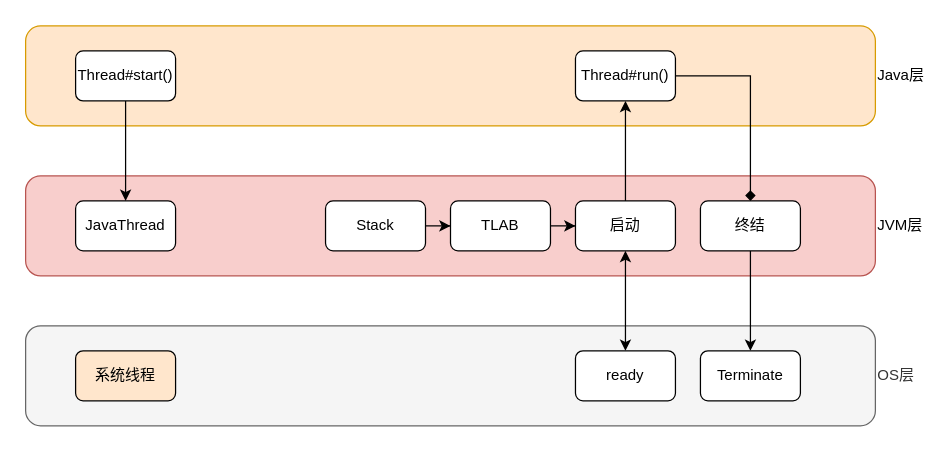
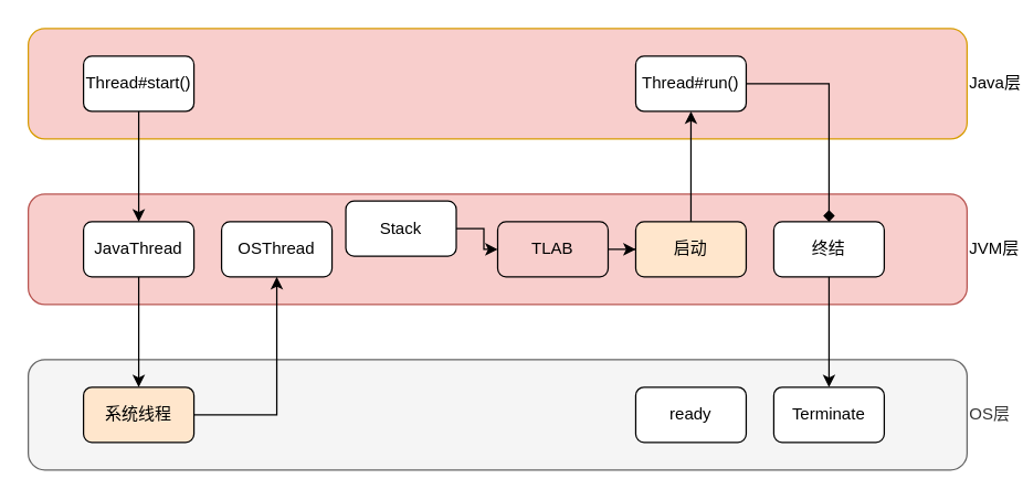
- <mxCell id="2" value="Java层" style="rounded=1;whiteSpace=wrap;html=1;labelPosition=right;verticalLabelPosition=middle;align=left;verticalAlign=middle;fillColor=#ffe6cc;strokeColor=#d79b00;" vertex="1" parent="1"><mxGeometry x="20" y="20" width="680" height="80" as="geometry" /></mxCell>
+ <mxCell id="2" value="Java层" style="rounded=1;whiteSpace=wrap;html=1;labelPosition=right;verticalLabelPosition=middle;align=left;verticalAlign=middle;fillColor=#f8cecc;strokeColor=#d79b00;" vertex="1" parent="1"><mxGeometry x="20" y="20" width="680" height="80" as="geometry" /></mxCell>
+ <mxCell id="11" value="OSThread" style="rounded=1;whiteSpace=wrap;html=1;" vertex="1" parent="1"><mxGeometry x="160" y="160" width="80" height="40" as="geometry" /></mxCell>
- <mxCell id="13" value="Stack" style="rounded=1;whiteSpace=wrap;html=1;" vertex="1" parent="1"><mxGeometry x="260" y="160" width="80" height="40" as="geometry" /></mxCell>
+ <mxCell id="13" value="Stack" style="rounded=1;whiteSpace=wrap;html=1;" vertex="1" parent="1"><mxGeometry x="250" y="145" width="80" height="40" as="geometry" /></mxCell>
- <mxCell id="15" value="TLAB" style="rounded=1;whiteSpace=wrap;html=1;" vertex="1" parent="1"><mxGeometry x="360" y="160" width="80" height="40" as="geometry" /></mxCell>
+ <mxCell id="15" value="TLAB" style="rounded=1;whiteSpace=wrap;html=1;fillColor=#f8cecc;" vertex="1" parent="1"><mxGeometry x="360" y="160" width="80" height="40" as="geometry" /></mxCell>
- <mxCell id="17" value="启动" style="rounded=1;whiteSpace=wrap;html=1;" vertex="1" parent="1"><mxGeometry x="460" y="160" width="80" height="40" as="geometry" /></mxCell>
+ <mxCell id="17" value="启动" style="rounded=1;whiteSpace=wrap;html=1;fillColor=#ffe6cc;" vertex="1" parent="1"><mxGeometry x="460" y="160" width="80" height="40" as="geometry" /></mxCell>
+ <mxCell id="7" style="edgeStyle=orthogonalEdgeStyle;rounded=0;orthogonalLoop=1;jettySize=auto;html=1;" edge="1" parent="1" source="8" target="10"><mxGeometry relative="1" as="geometry" /></mxCell>
- <mxCell id="18" style="edgeStyle=orthogonalEdgeStyle;rounded=0;orthogonalLoop=1;jettySize=auto;html=1;entryX=0.5;entryY=1;entryDx=0;entryDy=0;startArrow=classic;startFill=1;" edge="1" parent="1" source="19" target="17"><mxGeometry relative="1" as="geometry" /></mxCell>
+ <mxCell id="9" style="edgeStyle=orthogonalEdgeStyle;rounded=0;orthogonalLoop=1;jettySize=auto;html=1;entryX=0.5;entryY=1;entryDx=0;entryDy=0;" edge="1" parent="1" source="10" target="11"><mxGeometry relative="1" as="geometry"><mxPoint x="200" y="250" as="targetPoint" /></mxGeometry></mxCell>
